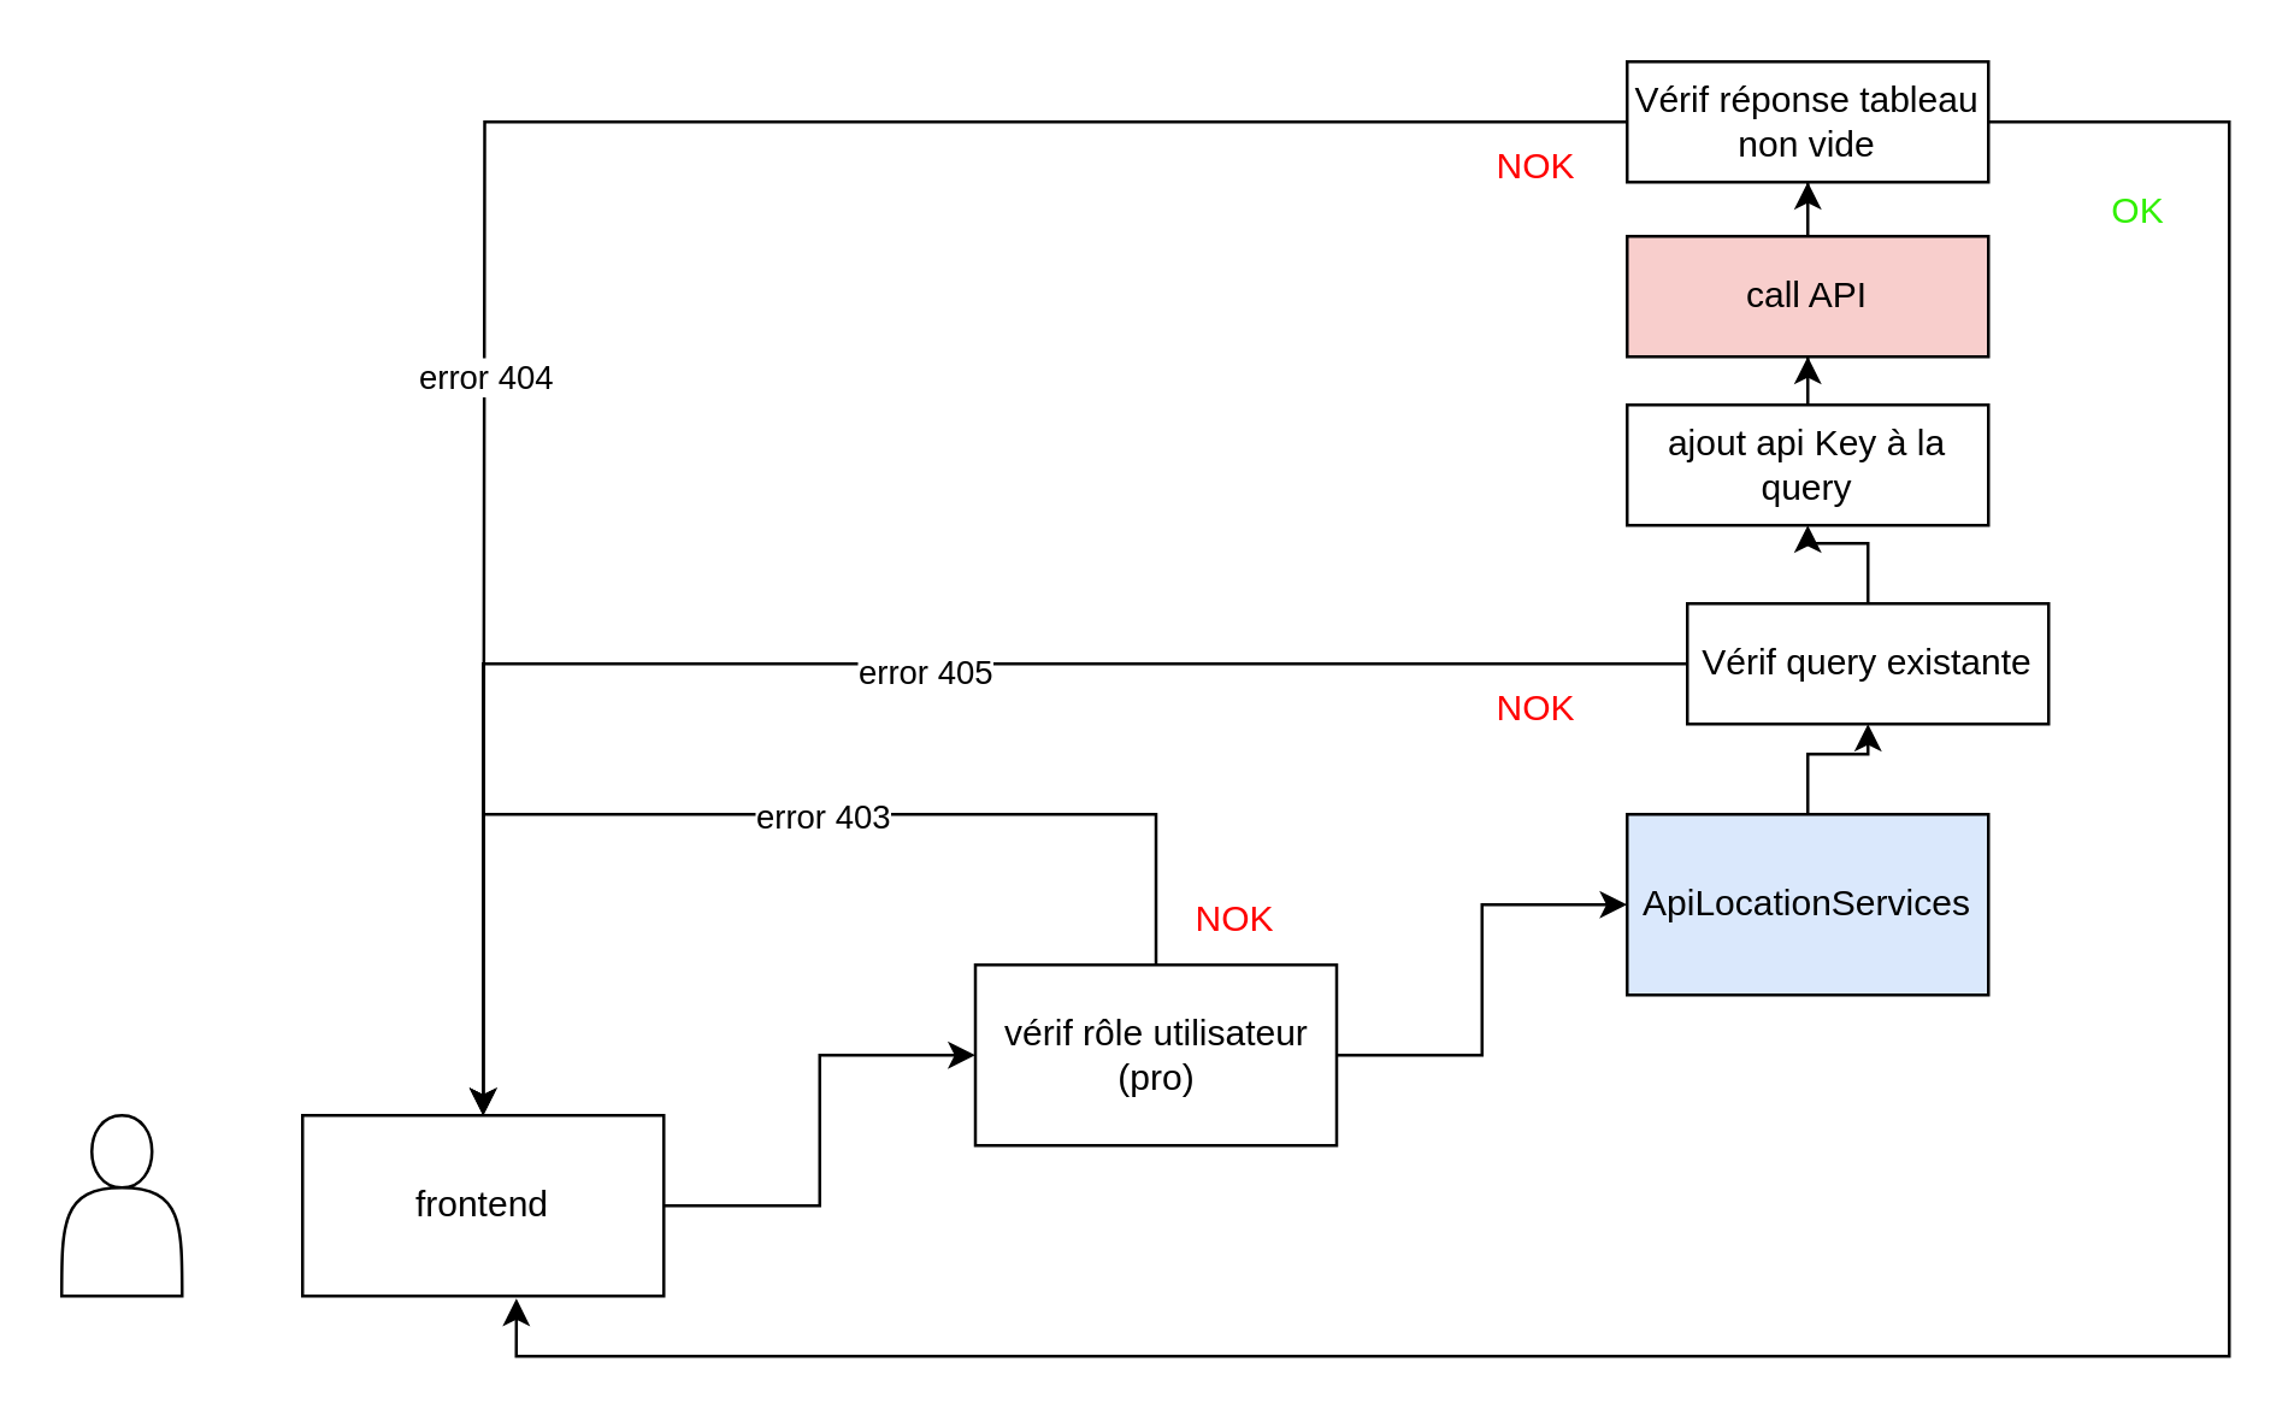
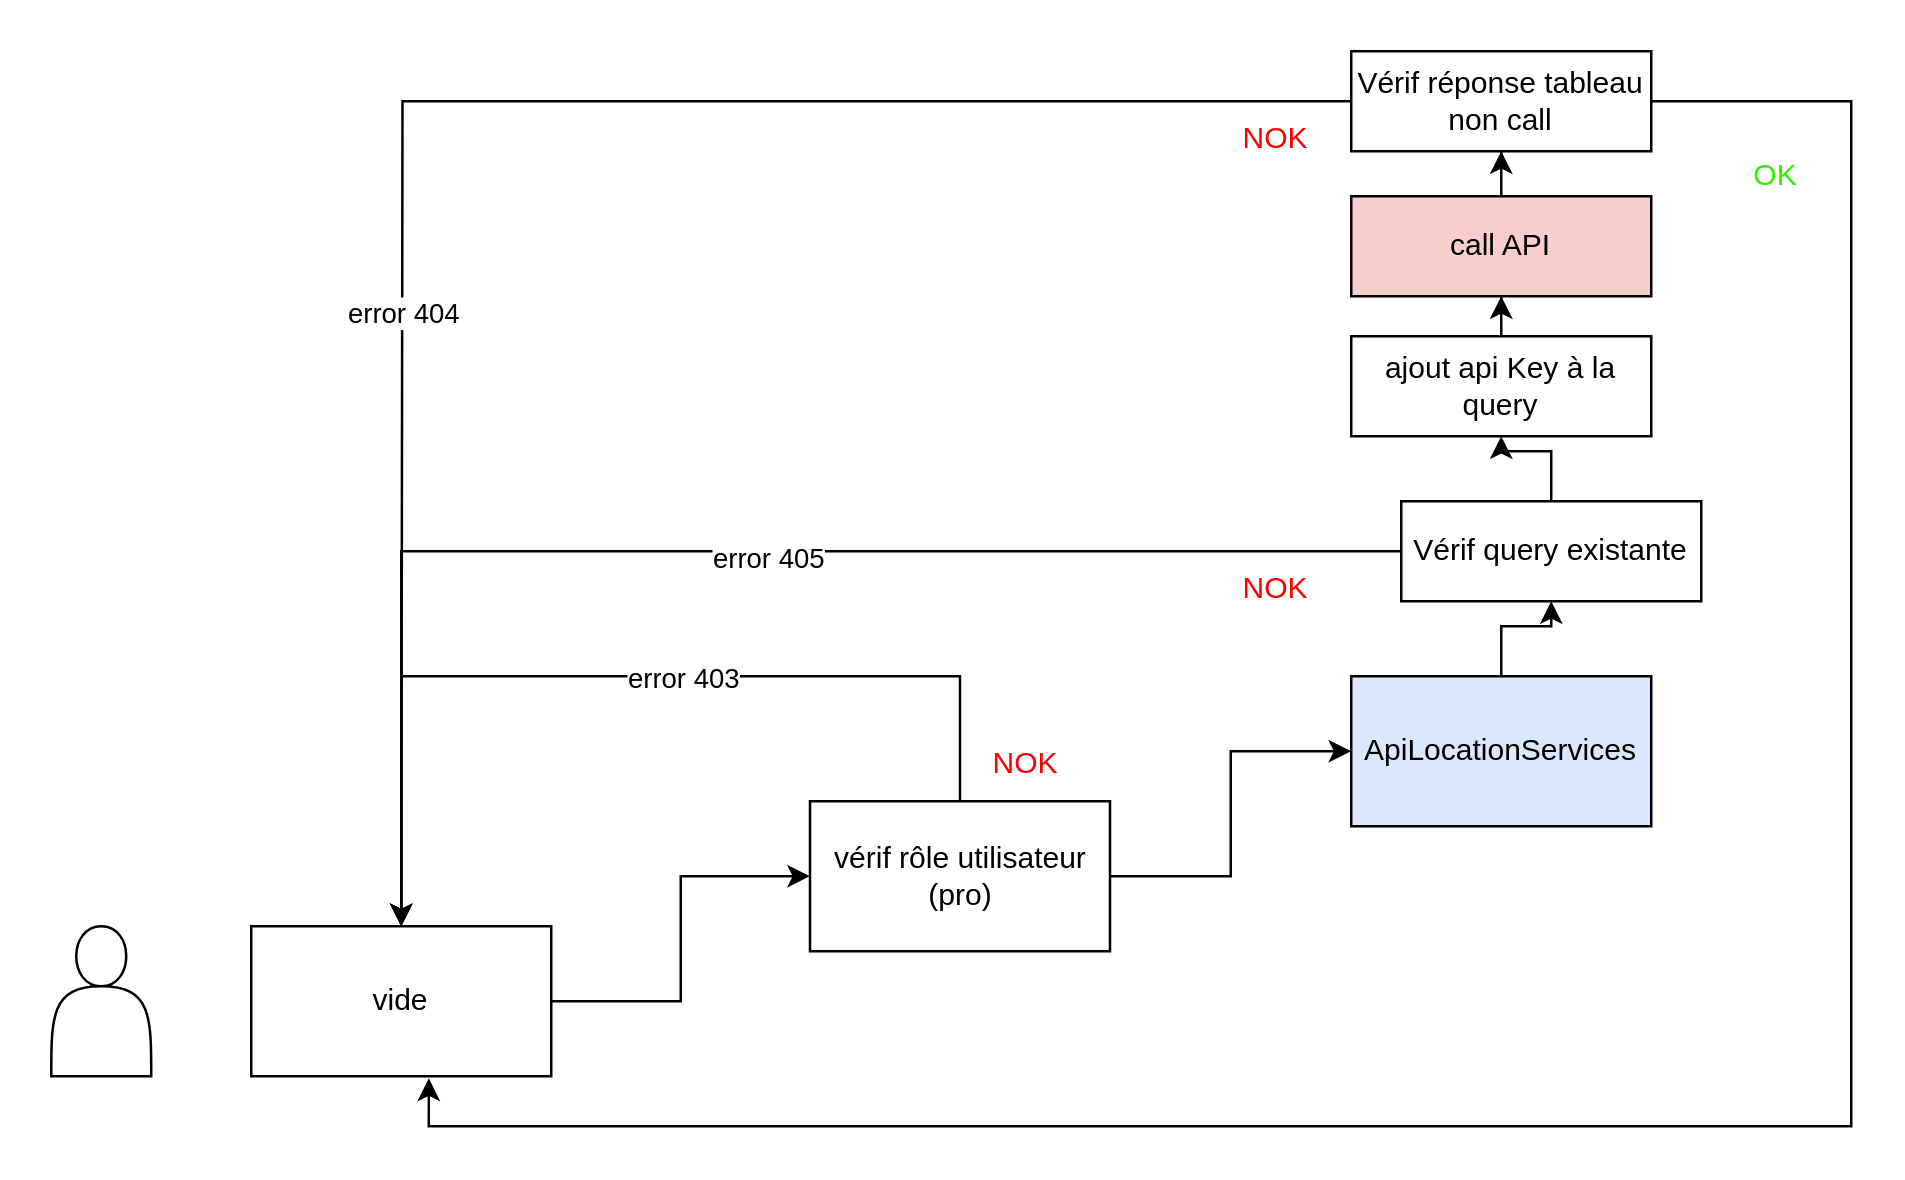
- <mxCell id="18" value="Vérif réponse tableau non vide" style="rounded=0;whiteSpace=wrap;html=1;spacing=2;spacingTop=0;" vertex="1" parent="1"><mxGeometry x="540" y="20" width="120" height="40" as="geometry" /></mxCell>
+ <mxCell id="18" value="Vérif réponse tableau non call" style="rounded=0;whiteSpace=wrap;html=1;spacing=2;spacingTop=0;" vertex="1" parent="1"><mxGeometry x="540" y="20" width="120" height="40" as="geometry" /></mxCell>
- <mxCell id="4" value="frontend" style="rounded=0;whiteSpace=wrap;html=1;" vertex="1" parent="1"><mxGeometry x="100" y="370" width="120" height="60" as="geometry" /></mxCell>
+ <mxCell id="4" value="vide" style="rounded=0;whiteSpace=wrap;html=1;" vertex="1" parent="1"><mxGeometry x="100" y="370" width="120" height="60" as="geometry" /></mxCell>
